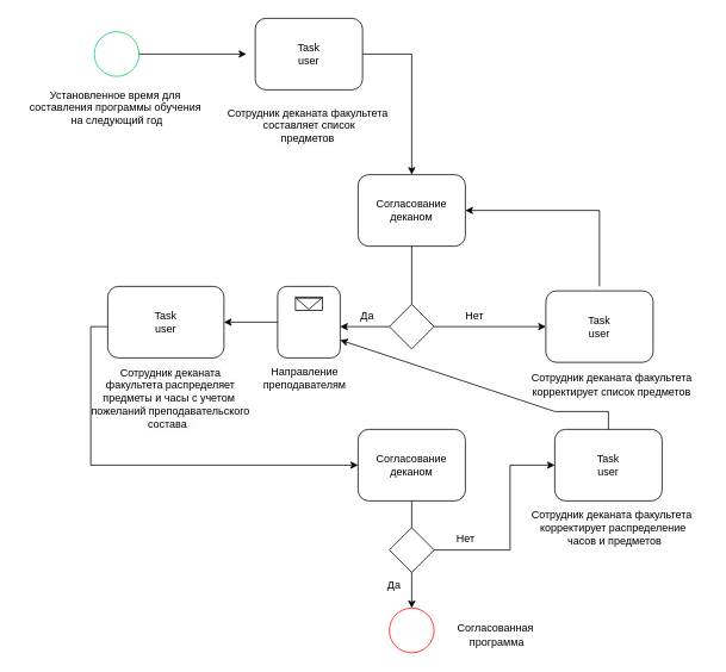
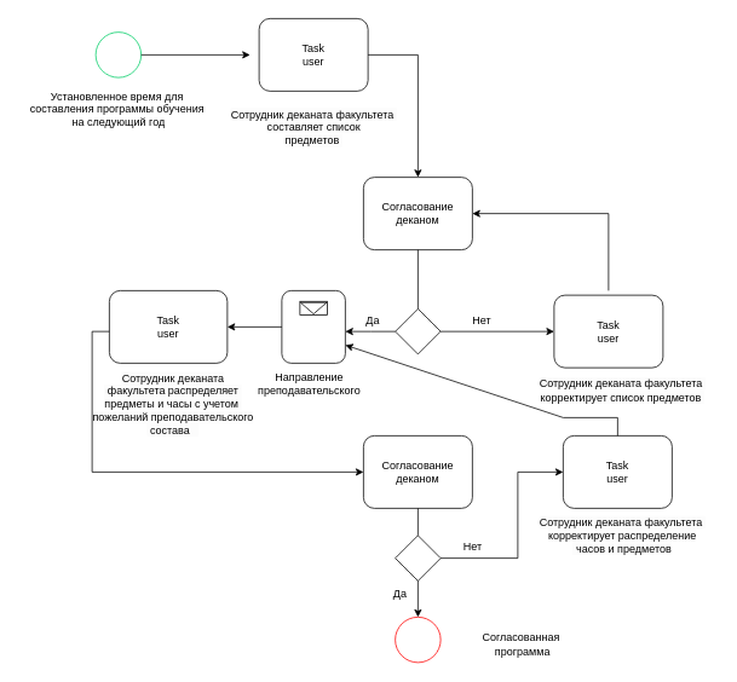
- <mxCell id="29" value="Направление&lt;div&gt;преподавателям&lt;/div&gt;" style="text;html=1;align=center;verticalAlign=middle;resizable=0;points=[];autosize=1;strokeColor=none;fillColor=none;" vertex="1" parent="1"><mxGeometry x="280" y="403" width="120" height="40" as="geometry" /></mxCell>
+ <mxCell id="29" value="Направление&lt;div&gt;преподавательского&lt;/div&gt;" style="text;html=1;align=center;verticalAlign=middle;resizable=0;points=[];autosize=1;strokeColor=none;fillColor=none;" vertex="1" parent="1"><mxGeometry x="280" y="403" width="120" height="40" as="geometry" /></mxCell>
- <mxCell id="37" value="Согласованная&amp;nbsp;&lt;div&gt;программа&lt;/div&gt;" style="text;html=1;align=center;verticalAlign=middle;resizable=0;points=[];autosize=1;strokeColor=none;fillColor=none;" vertex="1" parent="1"><mxGeometry x="500" y="690" width="110" height="40" as="geometry" /></mxCell>
+ <mxCell id="37" value="Согласованная&amp;nbsp;&lt;div&gt;программа&lt;/div&gt;" style="text;html=1;align=center;verticalAlign=middle;resizable=0;points=[];autosize=1;strokeColor=none;fillColor=none;" vertex="1" parent="1"><mxGeometry x="520" y="690" width="110" height="40" as="geometry" /></mxCell>
